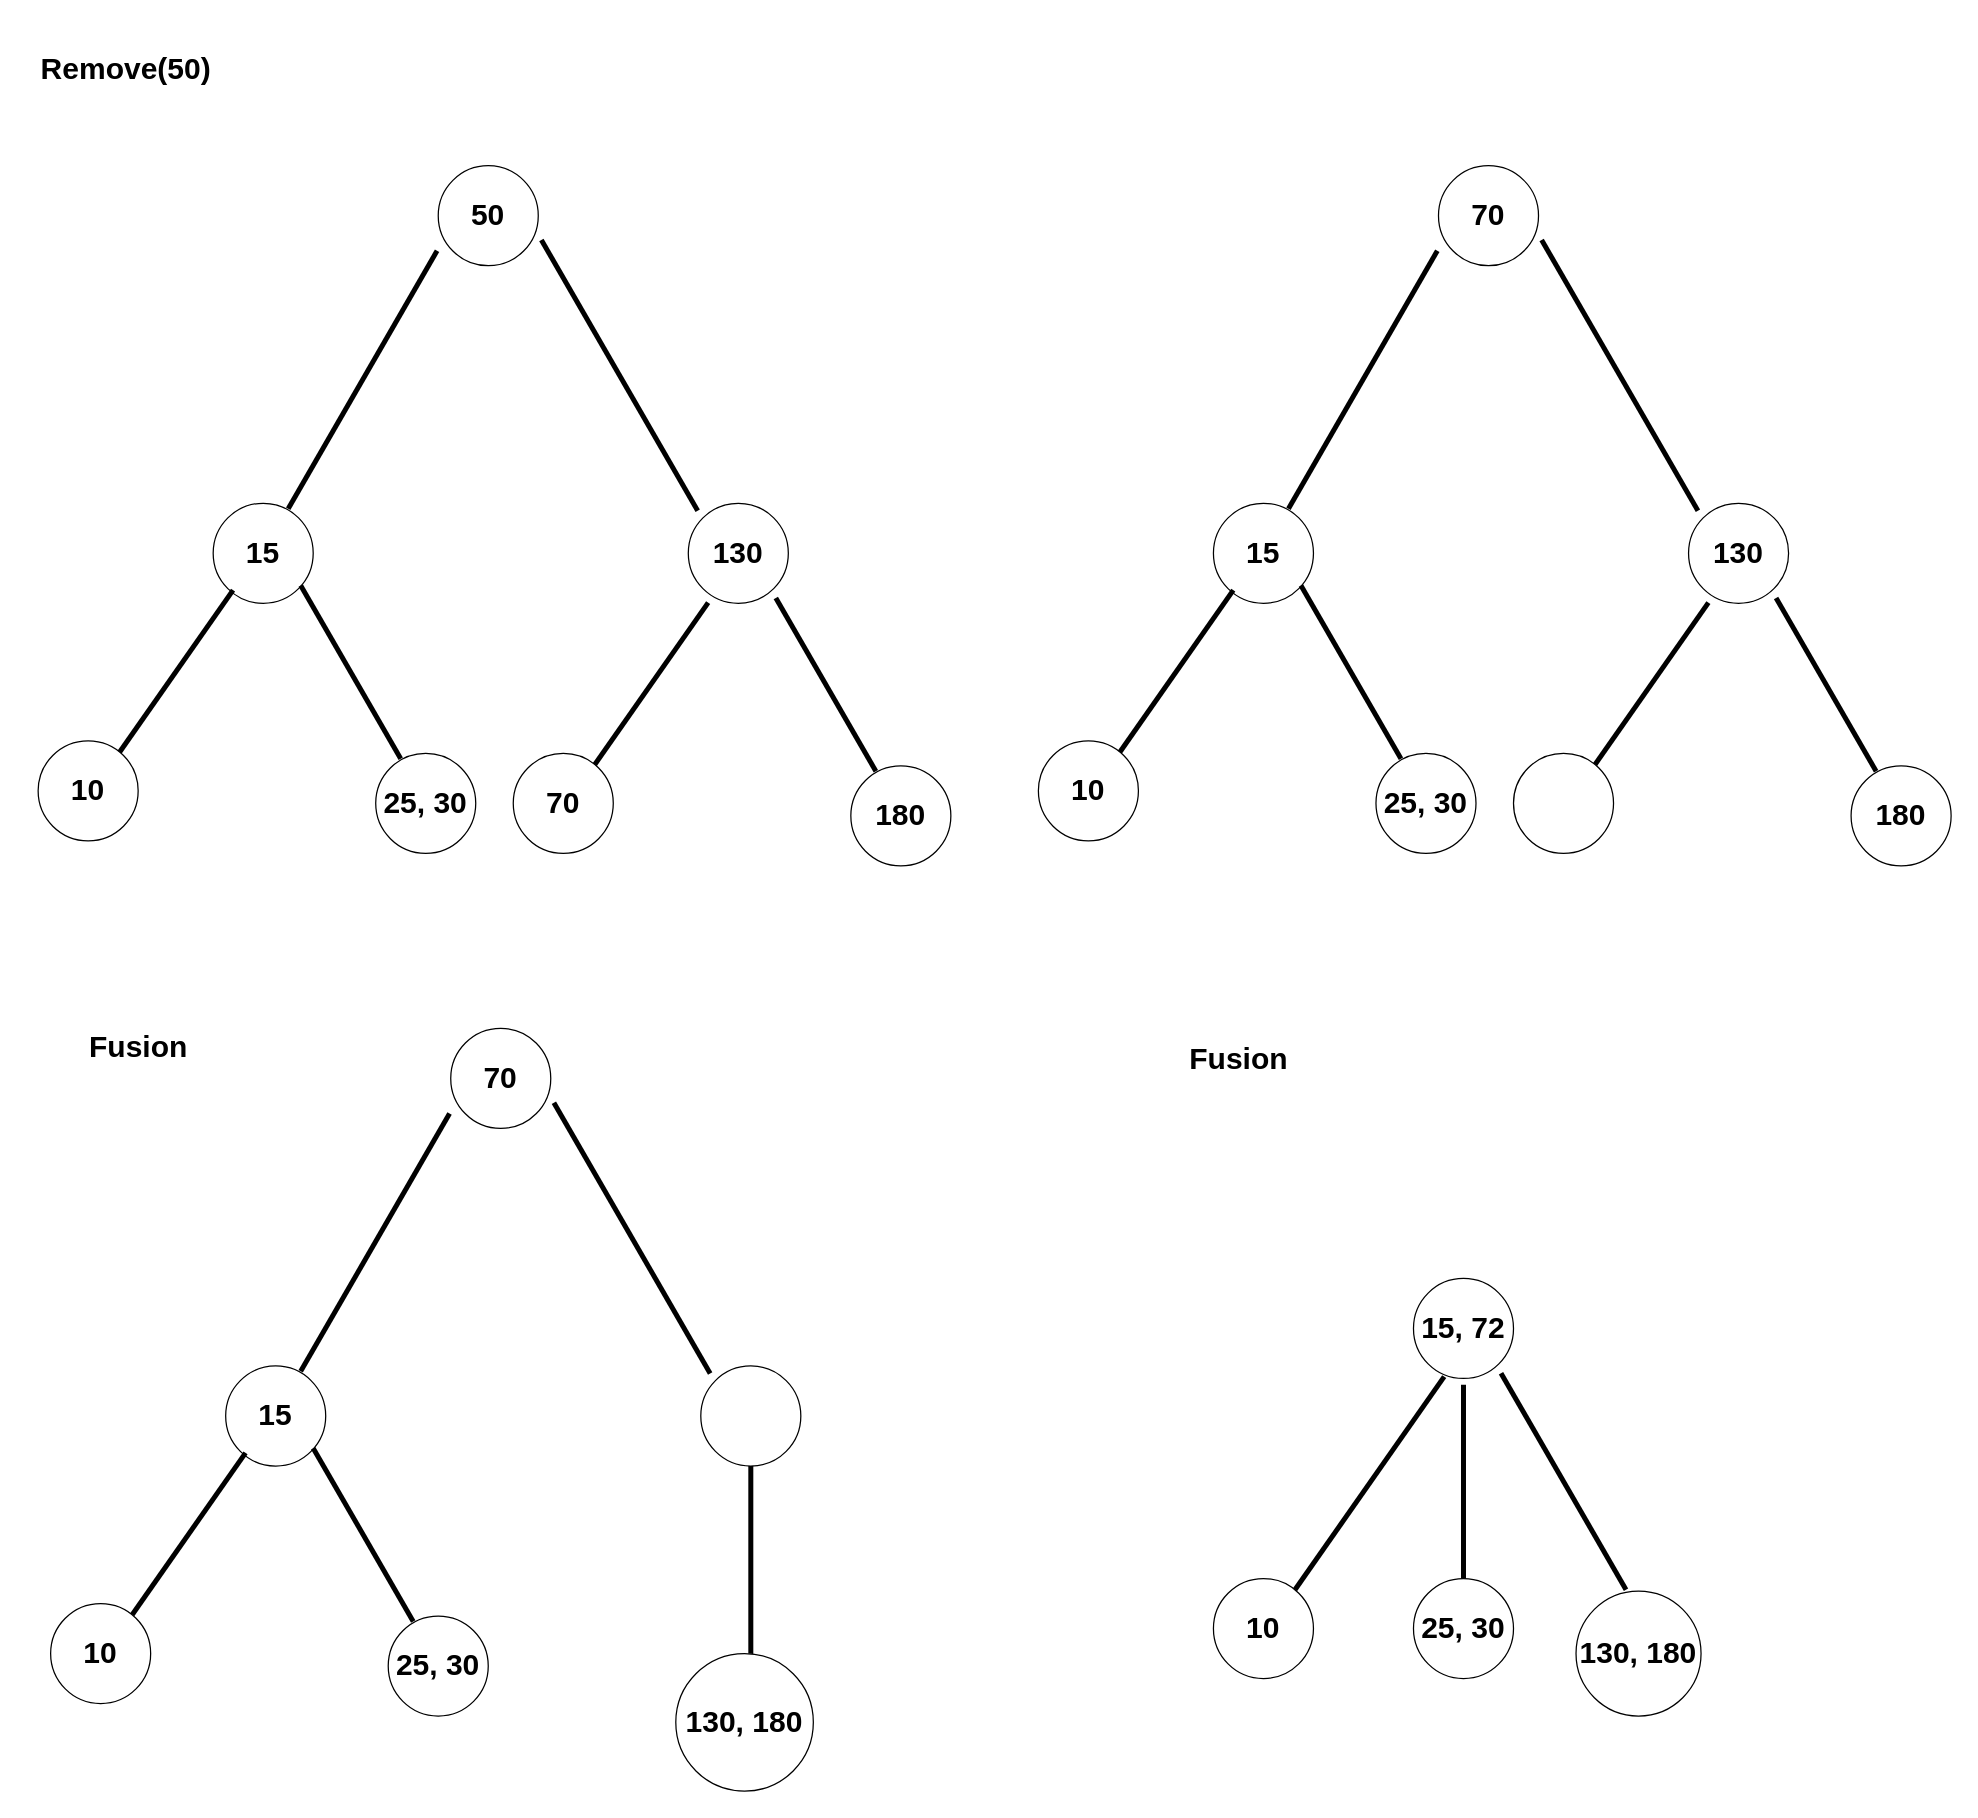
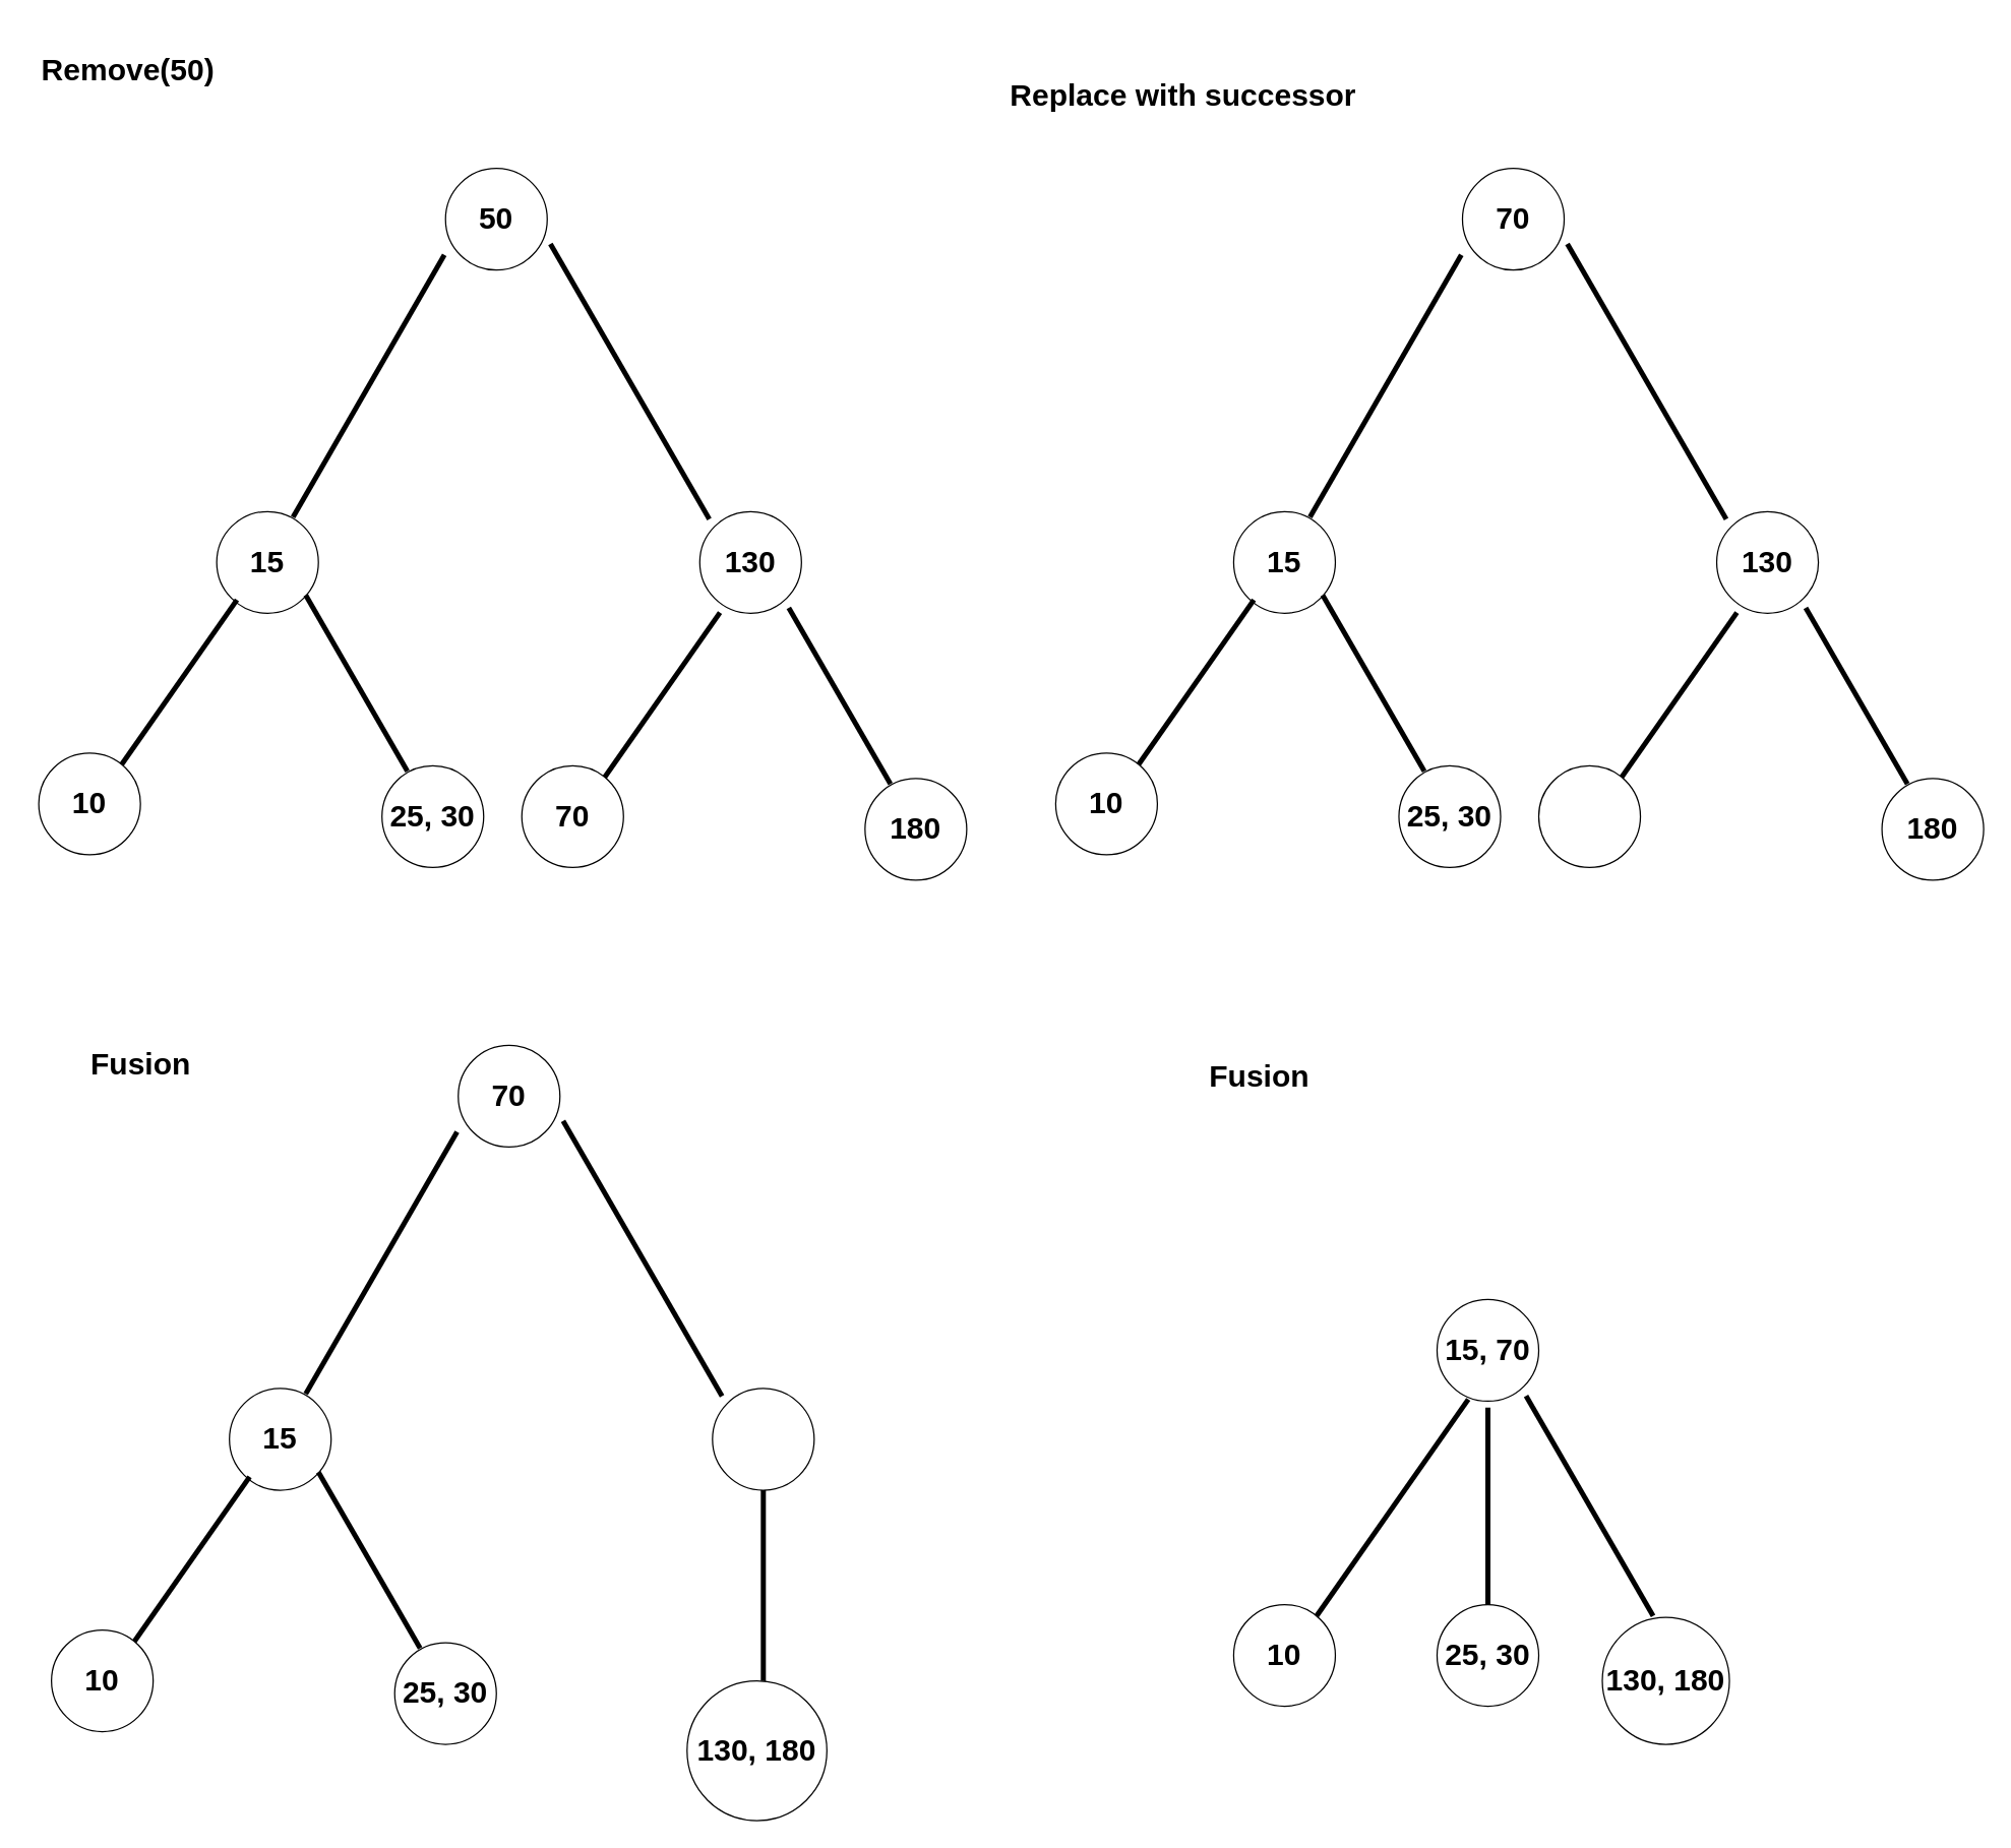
+ <mxCell id="29" value="&lt;h1&gt;Replace with successor&lt;/h1&gt;" style="text;html=1;align=center;verticalAlign=middle;resizable=0;points=[];autosize=1;strokeColor=none;fillColor=none;" vertex="1" parent="1"><mxGeometry x="780" y="40" width="300" height="70" as="geometry" /></mxCell>
- <mxCell id="42" value="&lt;h1&gt;15, 72&lt;/h1&gt;" style="ellipse;whiteSpace=wrap;html=1;aspect=fixed;" vertex="1" parent="1"><mxGeometry x="1130" y="1022" width="80" height="80" as="geometry" /></mxCell>
+ <mxCell id="42" value="&lt;h1&gt;15, 70&lt;/h1&gt;" style="ellipse;whiteSpace=wrap;html=1;aspect=fixed;" vertex="1" parent="1"><mxGeometry x="1130" y="1022" width="80" height="80" as="geometry" /></mxCell>
